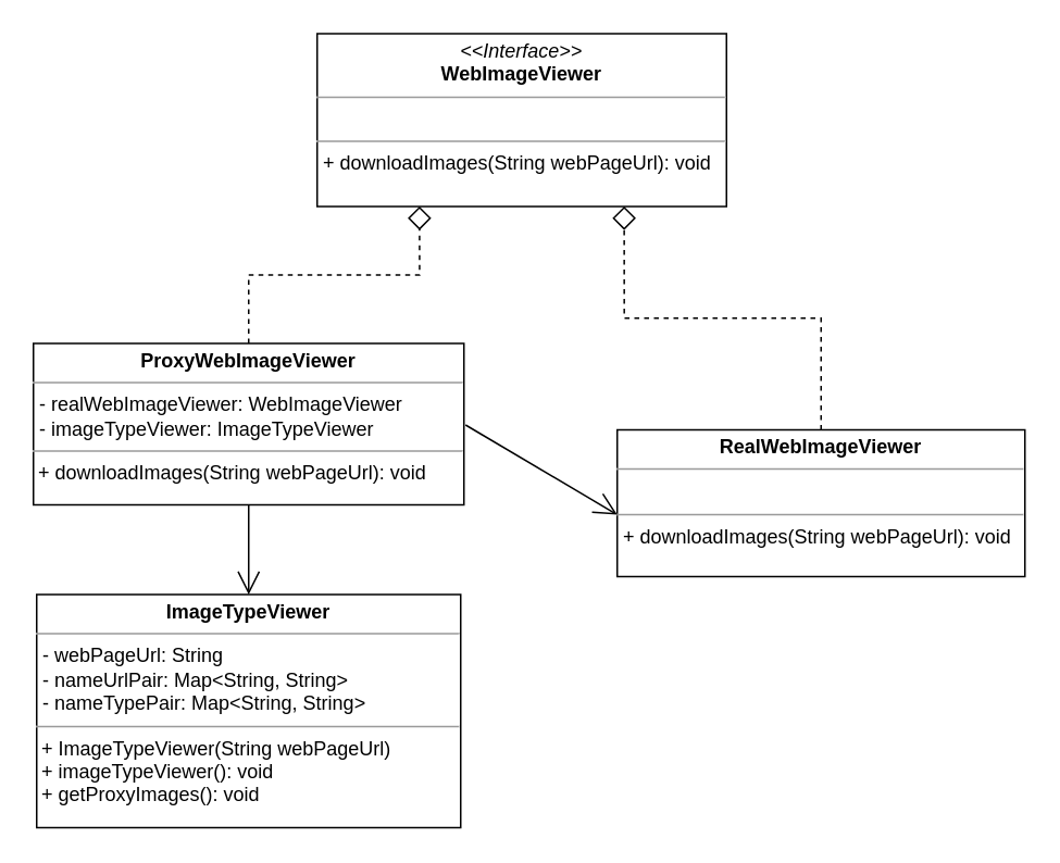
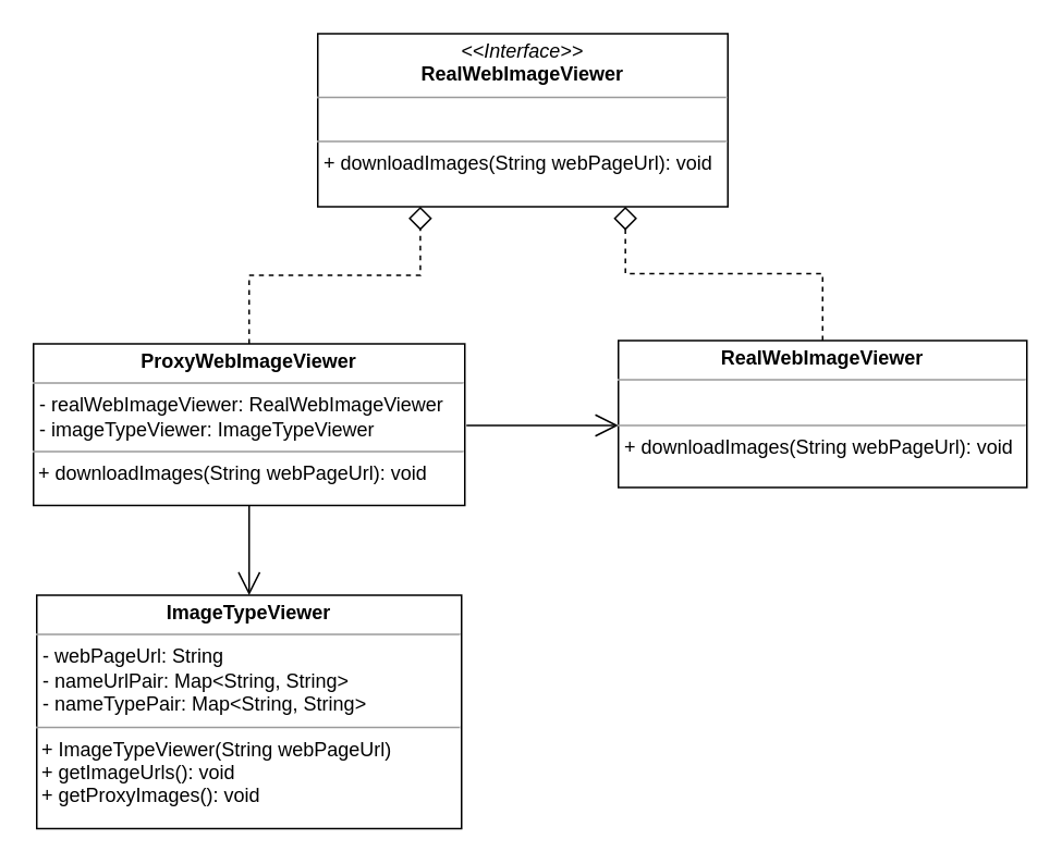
- <mxCell id="3" value="&lt;p style=&quot;margin:0px;margin-top:4px;text-align:center;&quot;&gt;&lt;i&gt;&amp;lt;&amp;lt;Interface&amp;gt;&amp;gt;&lt;/i&gt;&lt;br&gt;&lt;b&gt;WebImageViewer&lt;/b&gt;&lt;/p&gt;&lt;hr size=&quot;1&quot;&gt;&lt;p style=&quot;margin:0px;margin-left:4px;&quot;&gt;&amp;nbsp;&lt;/p&gt;&lt;hr size=&quot;1&quot;&gt;&lt;p style=&quot;margin:0px;margin-left:4px;&quot;&gt;+ downloadImages(String webPageUrl): void&lt;br&gt;&lt;br&gt;&lt;/p&gt;" style="verticalAlign=top;align=left;overflow=fill;fontSize=12;fontFamily=Helvetica;html=1;" vertex="1" parent="1"><mxGeometry x="194" y="20" width="251" height="106" as="geometry" /></mxCell>
+ <mxCell id="3" value="&lt;p style=&quot;margin:0px;margin-top:4px;text-align:center;&quot;&gt;&lt;i&gt;&amp;lt;&amp;lt;Interface&amp;gt;&amp;gt;&lt;/i&gt;&lt;br&gt;&lt;b&gt;RealWebImageViewer&lt;/b&gt;&lt;/p&gt;&lt;hr size=&quot;1&quot;&gt;&lt;p style=&quot;margin:0px;margin-left:4px;&quot;&gt;&amp;nbsp;&lt;/p&gt;&lt;hr size=&quot;1&quot;&gt;&lt;p style=&quot;margin:0px;margin-left:4px;&quot;&gt;+ downloadImages(String webPageUrl): void&lt;br&gt;&lt;br&gt;&lt;/p&gt;" style="verticalAlign=top;align=left;overflow=fill;fontSize=12;fontFamily=Helvetica;html=1;" vertex="1" parent="1"><mxGeometry x="194" y="20" width="251" height="106" as="geometry" /></mxCell>
- <mxCell id="4" value="&lt;p style=&quot;margin:0px;margin-top:4px;text-align:center;&quot;&gt;&lt;b&gt;ProxyWebImageViewer&lt;/b&gt;&lt;/p&gt;&lt;hr size=&quot;1&quot;&gt;&lt;p style=&quot;margin:0px;margin-left:4px;&quot;&gt;- realWebImageViewer: WebImageViewer&lt;/p&gt;&lt;p style=&quot;margin:0px;margin-left:4px;&quot;&gt;- imageTypeViewer: ImageTypeViewer&lt;br&gt;&lt;/p&gt;&lt;hr size=&quot;1&quot;&gt;&amp;nbsp;&lt;span style=&quot;background-color: initial;&quot;&gt;+ downloadImages(String webPageUrl): void&lt;/span&gt;" style="verticalAlign=top;align=left;overflow=fill;fontSize=12;fontFamily=Helvetica;html=1;" vertex="1" parent="1"><mxGeometry x="20" y="210" width="264" height="99" as="geometry" /></mxCell>
+ <mxCell id="4" value="&lt;p style=&quot;margin:0px;margin-top:4px;text-align:center;&quot;&gt;&lt;b&gt;ProxyWebImageViewer&lt;/b&gt;&lt;/p&gt;&lt;hr size=&quot;1&quot;&gt;&lt;p style=&quot;margin:0px;margin-left:4px;&quot;&gt;- realWebImageViewer: RealWebImageViewer&lt;/p&gt;&lt;p style=&quot;margin:0px;margin-left:4px;&quot;&gt;- imageTypeViewer: ImageTypeViewer&lt;br&gt;&lt;/p&gt;&lt;hr size=&quot;1&quot;&gt;&amp;nbsp;&lt;span style=&quot;background-color: initial;&quot;&gt;+ downloadImages(String webPageUrl): void&lt;/span&gt;" style="verticalAlign=top;align=left;overflow=fill;fontSize=12;fontFamily=Helvetica;html=1;" vertex="1" parent="1"><mxGeometry x="20" y="210" width="264" height="99" as="geometry" /></mxCell>
- <mxCell id="2" value="&lt;p style=&quot;margin:0px;margin-top:4px;text-align:center;&quot;&gt;&lt;b&gt;RealWebImageViewer&lt;/b&gt;&lt;/p&gt;&lt;hr size=&quot;1&quot;&gt;&lt;p style=&quot;margin:0px;margin-left:4px;&quot;&gt;&amp;nbsp;&lt;/p&gt;&lt;hr size=&quot;1&quot;&gt;&lt;p style=&quot;margin:0px;margin-left:4px;&quot;&gt;+ downloadImages(String webPageUrl): void&lt;/p&gt;" style="verticalAlign=top;align=left;overflow=fill;fontSize=12;fontFamily=Helvetica;html=1;" vertex="1" parent="1"><mxGeometry x="378" y="263" width="250" height="90" as="geometry" /></mxCell>
+ <mxCell id="2" value="&lt;p style=&quot;margin:0px;margin-top:4px;text-align:center;&quot;&gt;&lt;b&gt;RealWebImageViewer&lt;/b&gt;&lt;/p&gt;&lt;hr size=&quot;1&quot;&gt;&lt;p style=&quot;margin:0px;margin-left:4px;&quot;&gt;&amp;nbsp;&lt;/p&gt;&lt;hr size=&quot;1&quot;&gt;&lt;p style=&quot;margin:0px;margin-left:4px;&quot;&gt;+ downloadImages(String webPageUrl): void&lt;/p&gt;" style="verticalAlign=top;align=left;overflow=fill;fontSize=12;fontFamily=Helvetica;html=1;" vertex="1" parent="1"><mxGeometry x="378" y="208" width="250" height="90" as="geometry" /></mxCell>
- <mxCell id="7" value="&lt;p style=&quot;margin:0px;margin-top:4px;text-align:center;&quot;&gt;&lt;b&gt;ImageTypeViewer&lt;/b&gt;&lt;/p&gt;&lt;hr size=&quot;1&quot;&gt;&lt;p style=&quot;margin:0px;margin-left:4px;&quot;&gt;- webPageUrl: String&lt;/p&gt;&lt;p style=&quot;margin:0px;margin-left:4px;&quot;&gt;- nameUrlPair: Map&amp;lt;String, String&amp;gt;&lt;/p&gt;&lt;p style=&quot;margin:0px;margin-left:4px;&quot;&gt;- nameTypePair: Map&amp;lt;String, String&amp;gt;&lt;/p&gt;&lt;hr size=&quot;1&quot;&gt;&lt;p style=&quot;margin:0px;margin-left:4px;&quot;&gt;&lt;/p&gt;&amp;nbsp;+ ImageTypeViewer(String webPageUrl)&lt;br&gt;&amp;nbsp;+ imageTypeViewer(): void&lt;br&gt;&amp;nbsp;+ getProxyImages(): void" style="verticalAlign=top;align=left;overflow=fill;fontSize=12;fontFamily=Helvetica;html=1;" vertex="1" parent="1"><mxGeometry x="22" y="364" width="260" height="143" as="geometry" /></mxCell>
+ <mxCell id="7" value="&lt;p style=&quot;margin:0px;margin-top:4px;text-align:center;&quot;&gt;&lt;b&gt;ImageTypeViewer&lt;/b&gt;&lt;/p&gt;&lt;hr size=&quot;1&quot;&gt;&lt;p style=&quot;margin:0px;margin-left:4px;&quot;&gt;- webPageUrl: String&lt;/p&gt;&lt;p style=&quot;margin:0px;margin-left:4px;&quot;&gt;- nameUrlPair: Map&amp;lt;String, String&amp;gt;&lt;/p&gt;&lt;p style=&quot;margin:0px;margin-left:4px;&quot;&gt;- nameTypePair: Map&amp;lt;String, String&amp;gt;&lt;/p&gt;&lt;hr size=&quot;1&quot;&gt;&lt;p style=&quot;margin:0px;margin-left:4px;&quot;&gt;&lt;/p&gt;&amp;nbsp;+ ImageTypeViewer(String webPageUrl)&lt;br&gt;&amp;nbsp;+ getImageUrls(): void&lt;br&gt;&amp;nbsp;+ getProxyImages(): void" style="verticalAlign=top;align=left;overflow=fill;fontSize=12;fontFamily=Helvetica;html=1;" vertex="1" parent="1"><mxGeometry x="22" y="364" width="260" height="143" as="geometry" /></mxCell>
